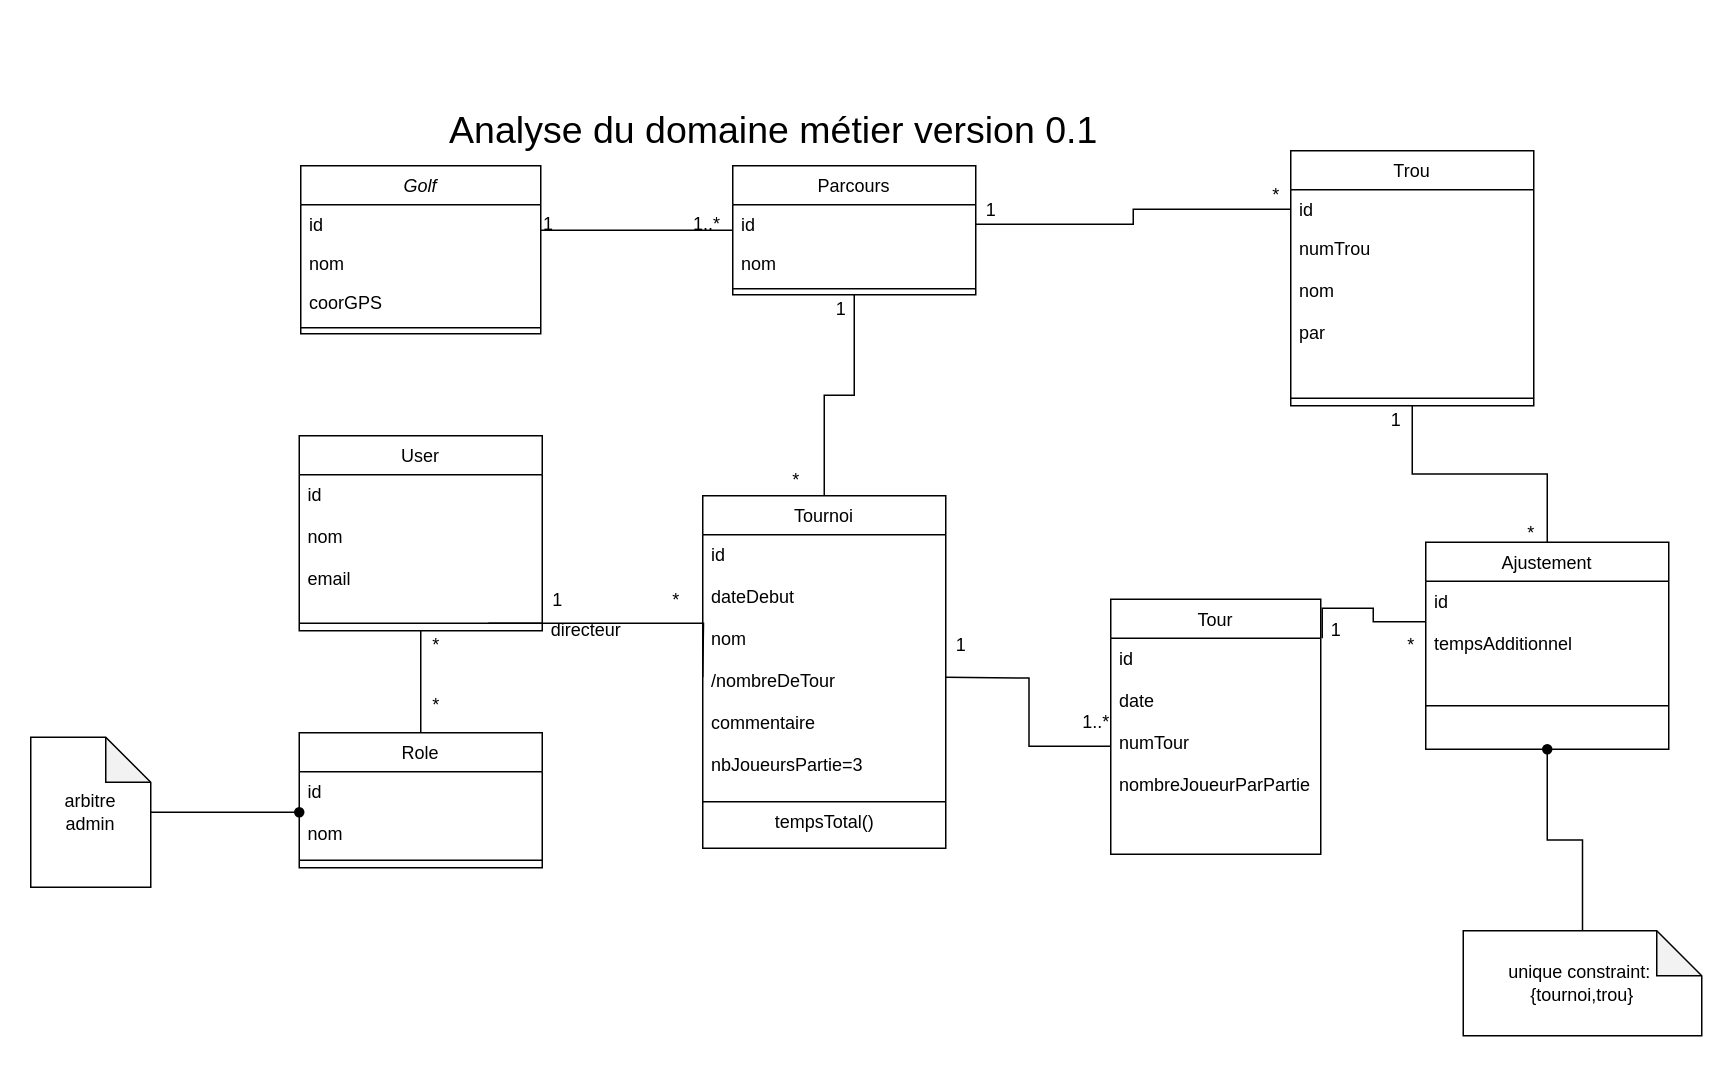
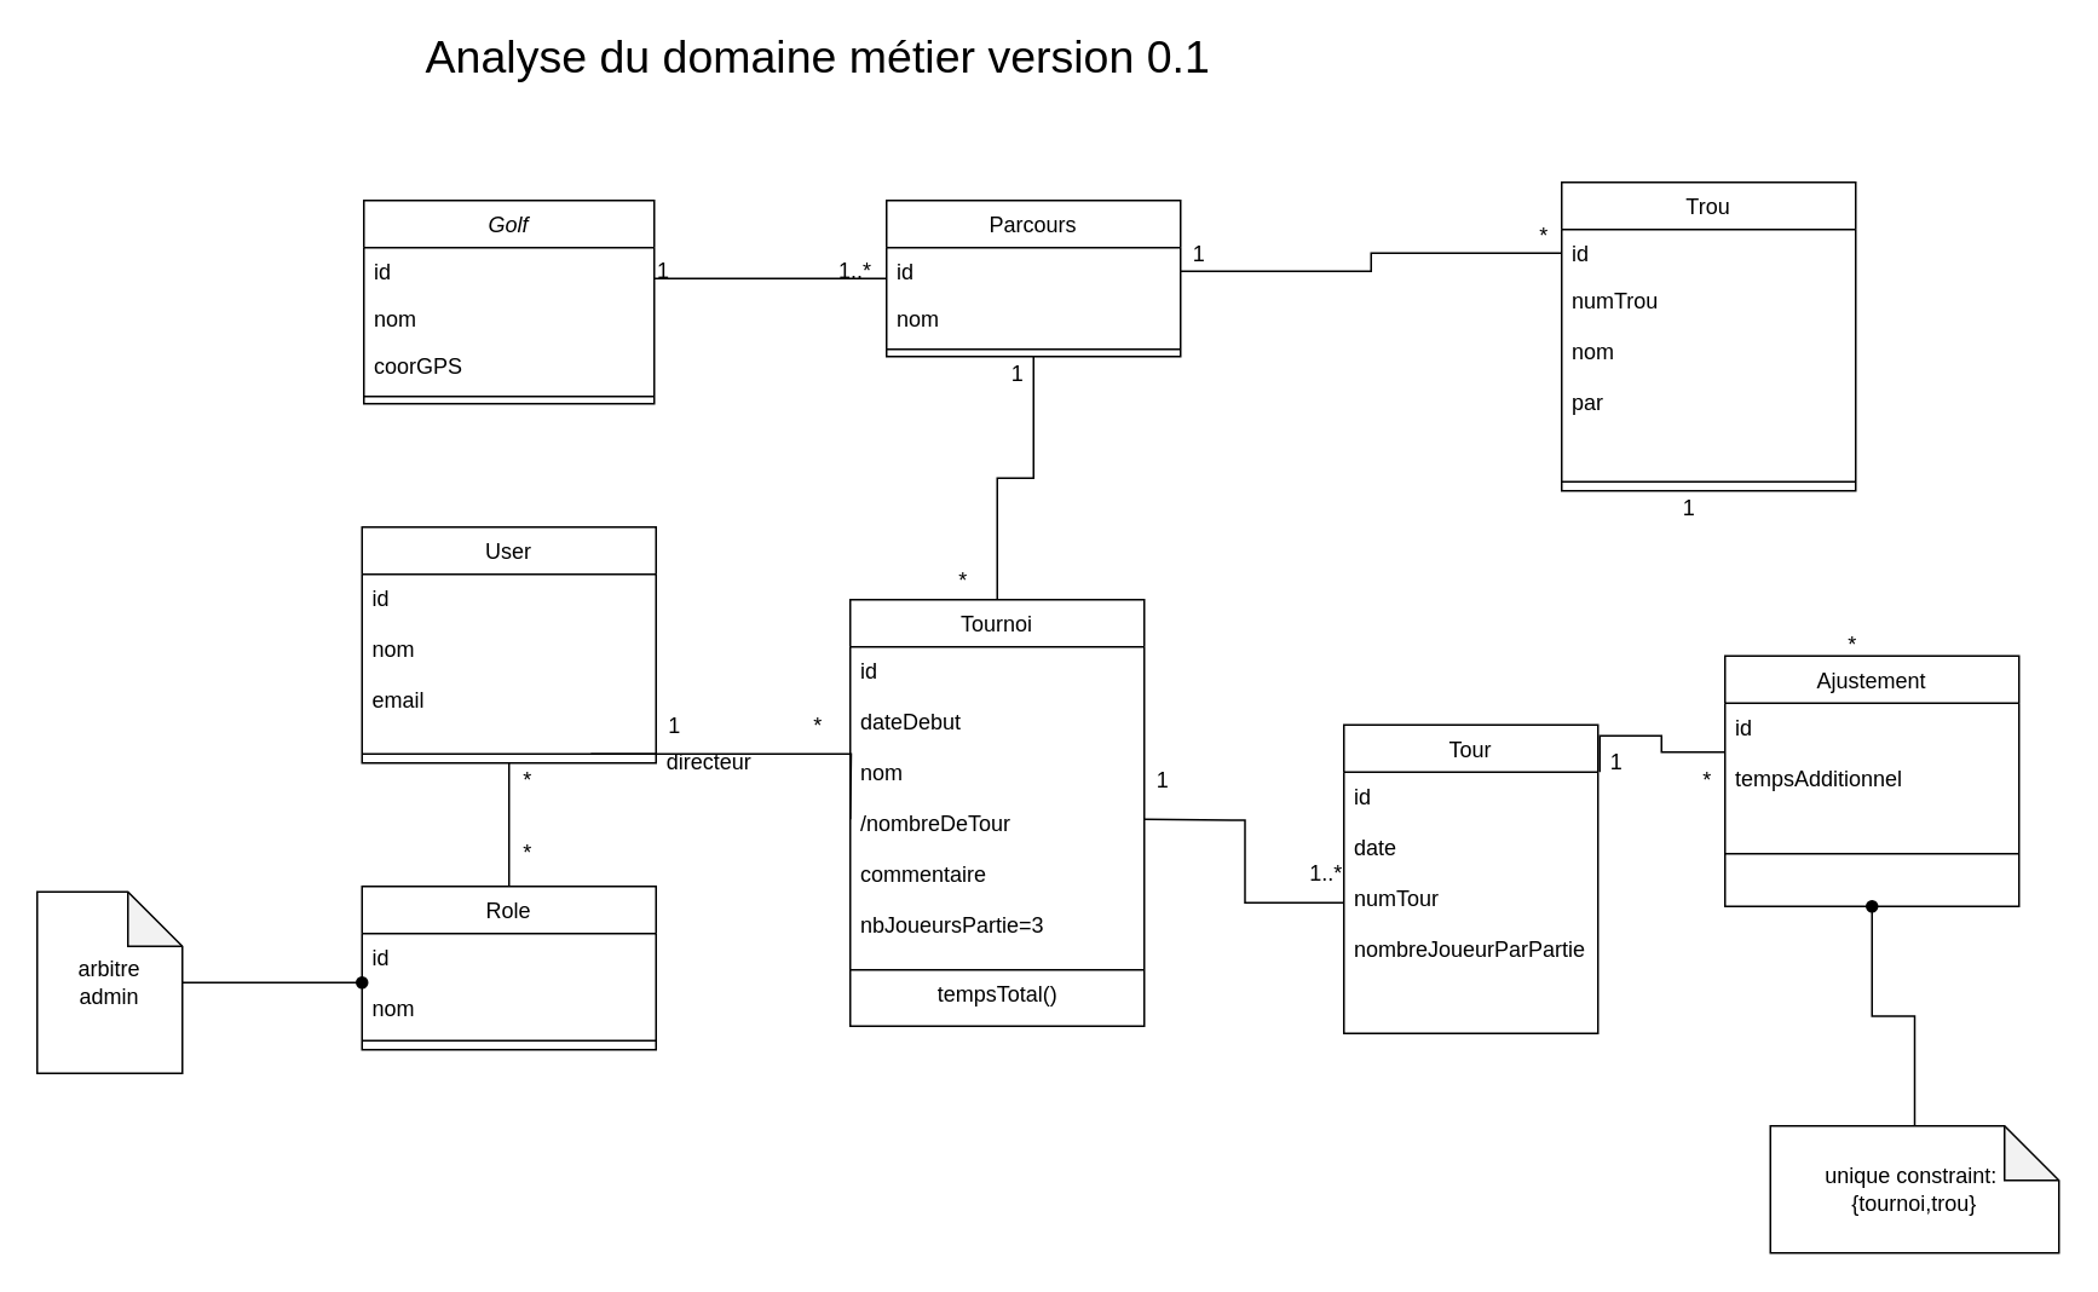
- <mxCell id="36" value="&lt;font style=&quot;font-size: 25px&quot;&gt;Analyse du domaine métier version 0.1&lt;/font&gt;" style="text;html=1;align=center;verticalAlign=middle;resizable=0;points=[];autosize=1;" parent="1" vertex="1"><mxGeometry x="290" y="75" width="450" height="20" as="geometry" /></mxCell>
+ <mxCell id="36" value="&lt;font style=&quot;font-size: 25px&quot;&gt;Analyse du domaine métier version 0.1&lt;/font&gt;" style="text;html=1;align=center;verticalAlign=middle;resizable=0;points=[];autosize=1;" parent="1" vertex="1"><mxGeometry x="225" y="20" width="450" height="20" as="geometry" /></mxCell>
- <mxCell id="14" style="edgeStyle=orthogonalEdgeStyle;rounded=0;orthogonalLoop=1;jettySize=auto;html=1;endArrow=none;endFill=0;" parent="1" source="43" target="47" edge="1"><mxGeometry relative="1" as="geometry" /></mxCell>
